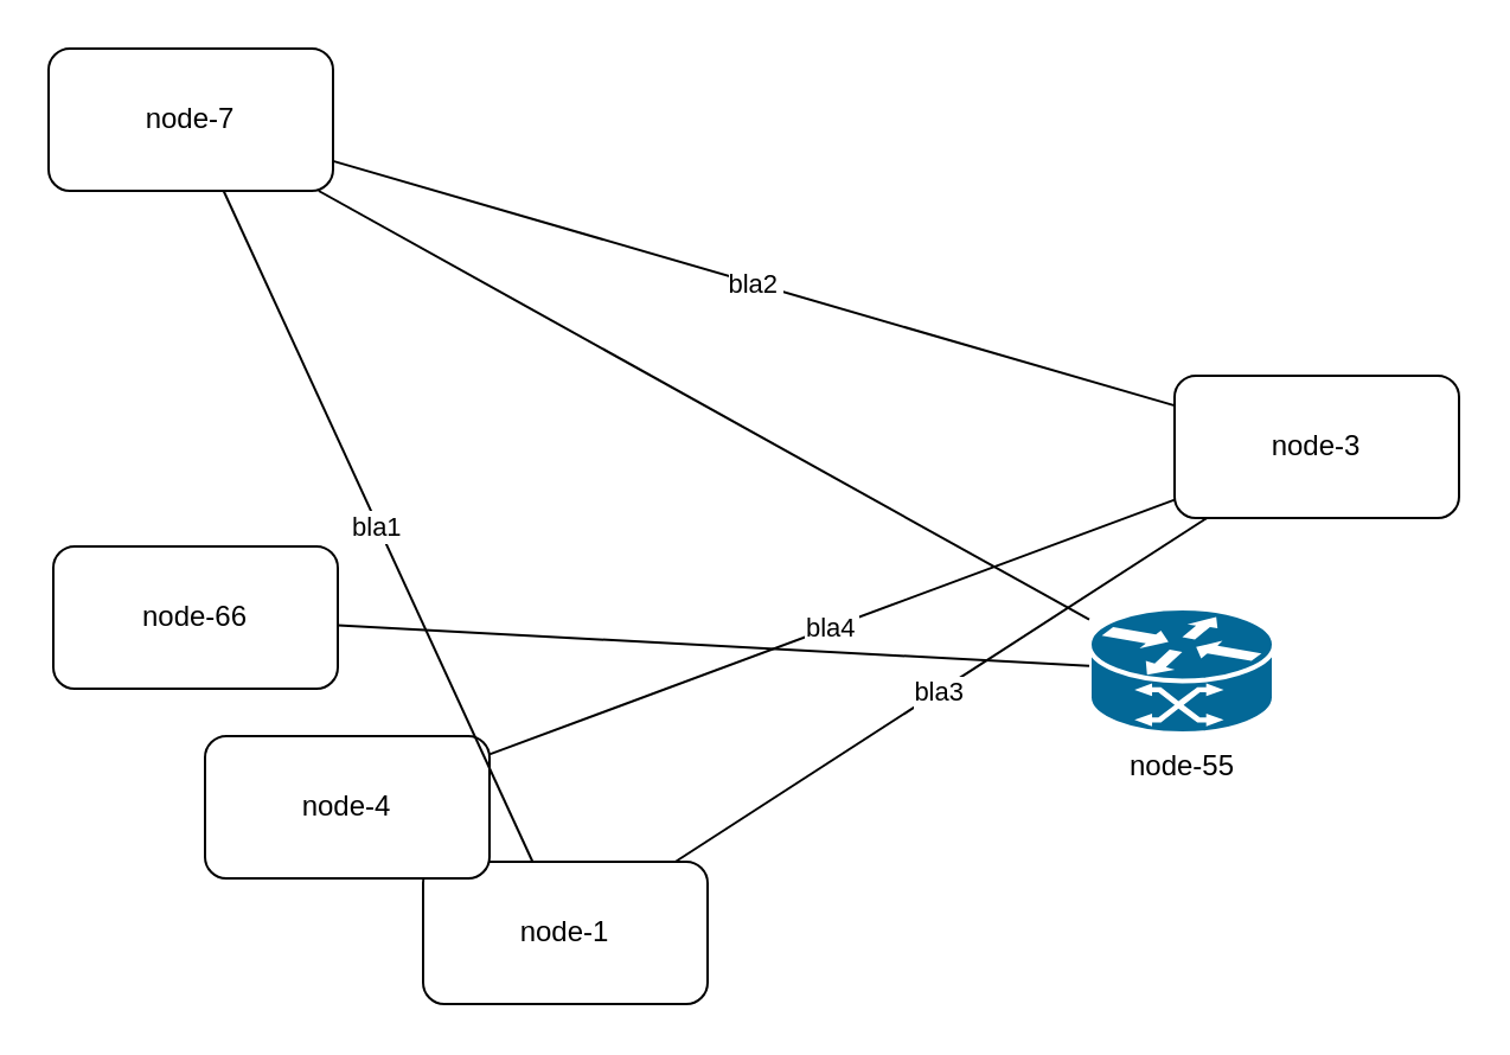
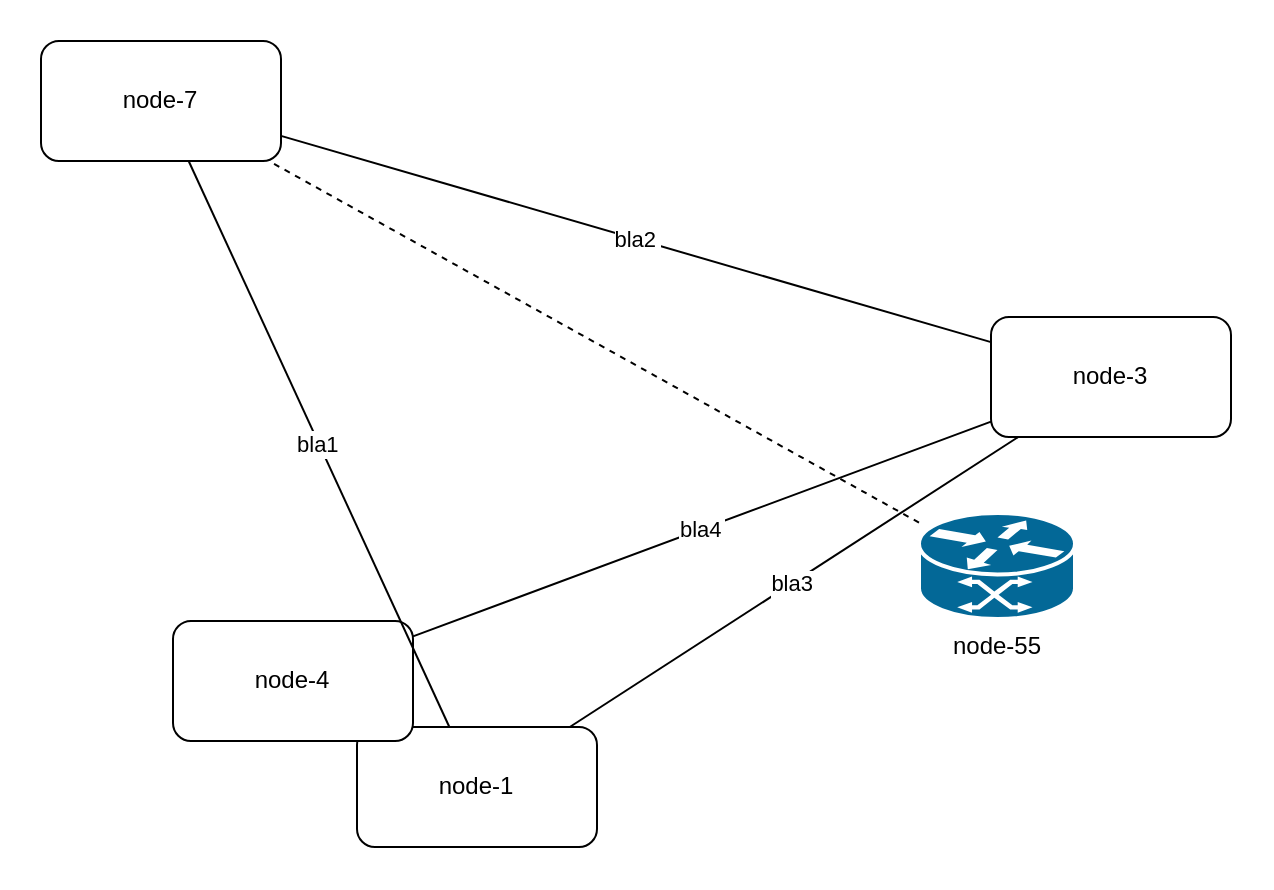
- <mxCell id="11" value="" edge="1" parent="1" source="10" style="endArrow=none;" target="3"><mxGeometry as="geometry" relative="1" /></mxCell>
+ <mxCell id="11" value="" edge="1" parent="1" source="10" style="endArrow=none;dashed=1;" target="3"><mxGeometry as="geometry" relative="1" /></mxCell>
- <mxCell id="12" value="node-66" parent="1" style="rounded=1;whiteSpace=wrap;html=1;" vertex="1"><mxGeometry as="geometry" height="60" width="120" x="22" y="230" /></mxCell>
- <mxCell id="13" value="" edge="1" parent="1" source="10" style="endArrow=none;" target="12"><mxGeometry as="geometry" relative="1" /></mxCell>
